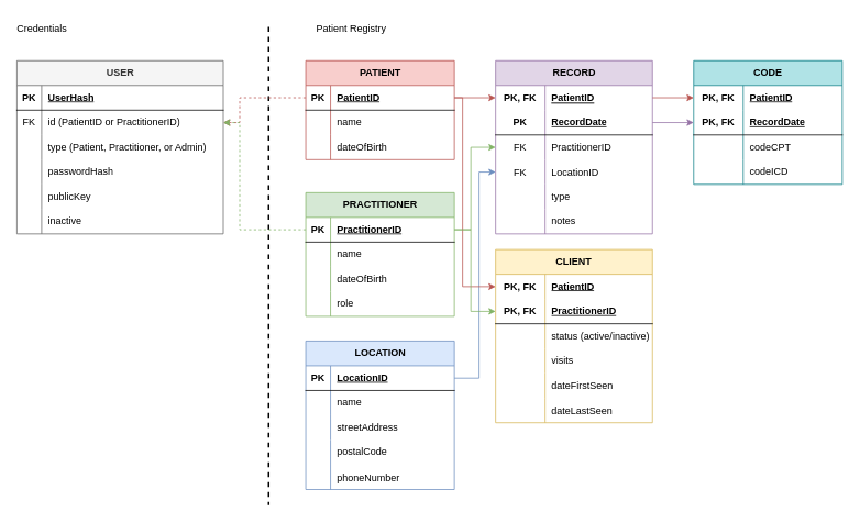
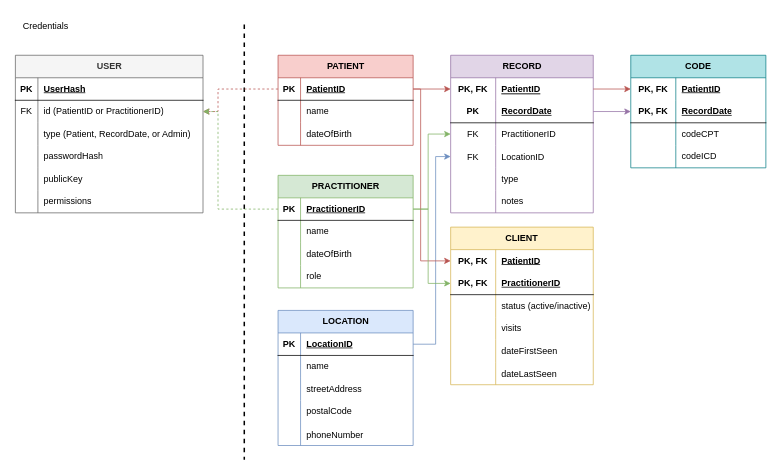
- <mxCell id="83" value="Credentials" style="text;html=1;align=center;verticalAlign=middle;resizable=0;points=[];autosize=1;strokeColor=none;fillColor=none;" parent="1" vertex="1"><mxGeometry x="10" y="20" width="80" height="30" as="geometry" /></mxCell>
+ <mxCell id="83" value="Credentials" style="text;html=1;align=center;verticalAlign=middle;resizable=0;points=[];autosize=1;strokeColor=none;fillColor=none;" parent="1" vertex="1"><mxGeometry x="20" y="20" width="80" height="30" as="geometry" /></mxCell>
- <mxCell id="84" value="&lt;div&gt;Patient Registry&lt;/div&gt;" style="text;html=1;align=center;verticalAlign=middle;resizable=0;points=[];autosize=1;strokeColor=none;fillColor=none;" parent="1" vertex="1"><mxGeometry x="370" y="20" width="110" height="30" as="geometry" /></mxCell>
- <mxCell id="71" value="type (Patient, Practitioner, or Admin)" style="shape=partialRectangle;connectable=0;fillColor=none;top=0;left=0;bottom=0;right=0;align=left;spacingLeft=6;overflow=hidden;" parent="69" vertex="1"><mxGeometry x="30" width="220" height="30" as="geometry"><mxRectangle width="220" height="30" as="alternateBounds" /></mxGeometry></mxCell>
+ <mxCell id="71" value="type (Patient, RecordDate, or Admin)" style="shape=partialRectangle;connectable=0;fillColor=none;top=0;left=0;bottom=0;right=0;align=left;spacingLeft=6;overflow=hidden;" parent="69" vertex="1"><mxGeometry x="30" width="220" height="30" as="geometry"><mxRectangle width="220" height="30" as="alternateBounds" /></mxGeometry></mxCell>
- <mxCell id="80" value="inactive" style="shape=partialRectangle;connectable=0;fillColor=none;top=0;left=0;bottom=0;right=0;align=left;spacingLeft=6;overflow=hidden;whiteSpace=wrap;html=1;" parent="78" vertex="1"><mxGeometry x="30" width="220" height="30" as="geometry"><mxRectangle width="220" height="30" as="alternateBounds" /></mxGeometry></mxCell>
+ <mxCell id="80" value="permissions" style="shape=partialRectangle;connectable=0;fillColor=none;top=0;left=0;bottom=0;right=0;align=left;spacingLeft=6;overflow=hidden;whiteSpace=wrap;html=1;" parent="78" vertex="1"><mxGeometry x="30" width="220" height="30" as="geometry"><mxRectangle width="220" height="30" as="alternateBounds" /></mxGeometry></mxCell>
